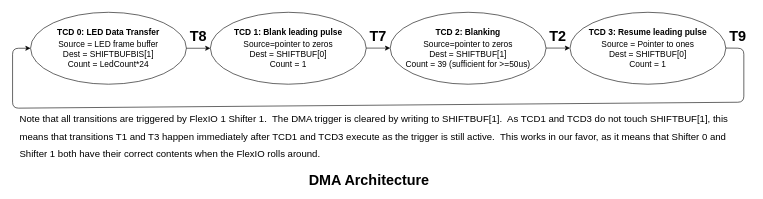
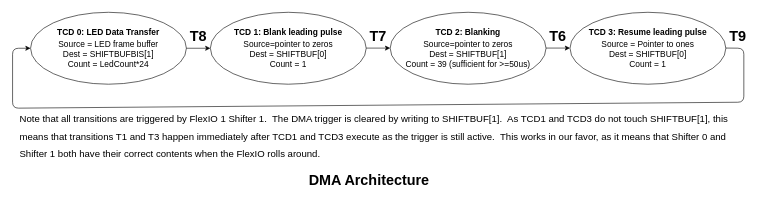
- <mxCell id="17" value="T2" style="text;html=1;strokeColor=none;fillColor=none;align=center;verticalAlign=middle;whiteSpace=wrap;rounded=0;fontStyle=1;fontSize=24;" vertex="1" parent="1"><mxGeometry x="910" y="50" width="40" height="20" as="geometry" /></mxCell>
+ <mxCell id="17" value="T6" style="text;html=1;strokeColor=none;fillColor=none;align=center;verticalAlign=middle;whiteSpace=wrap;rounded=0;fontStyle=1;fontSize=24;" vertex="1" parent="1"><mxGeometry x="910" y="50" width="40" height="20" as="geometry" /></mxCell>
